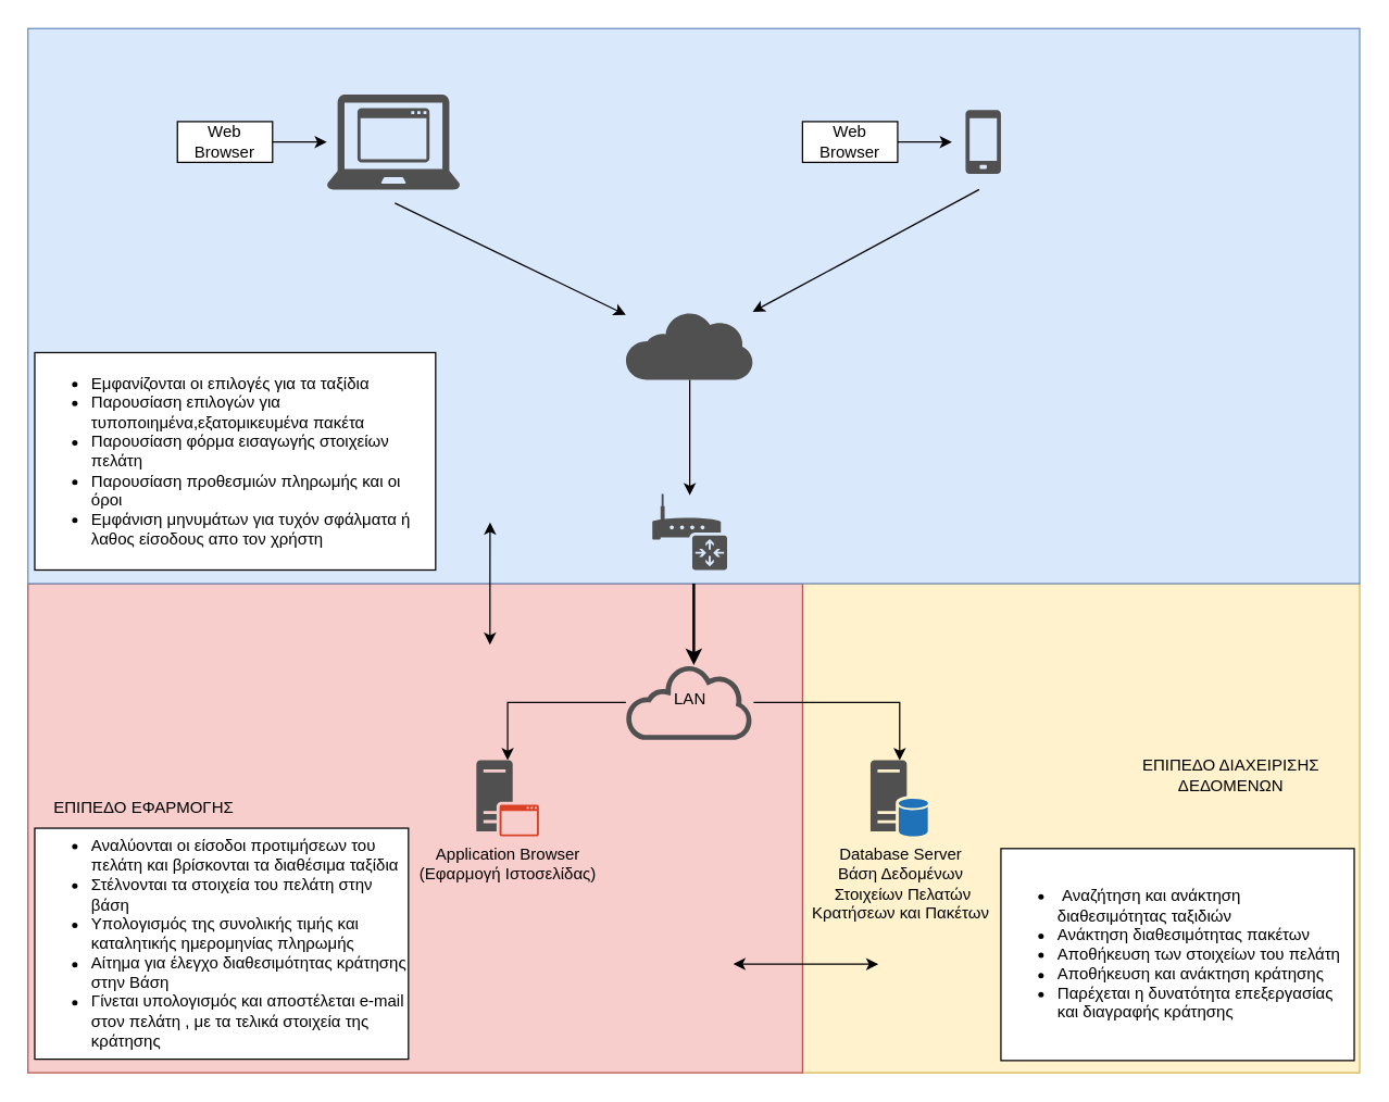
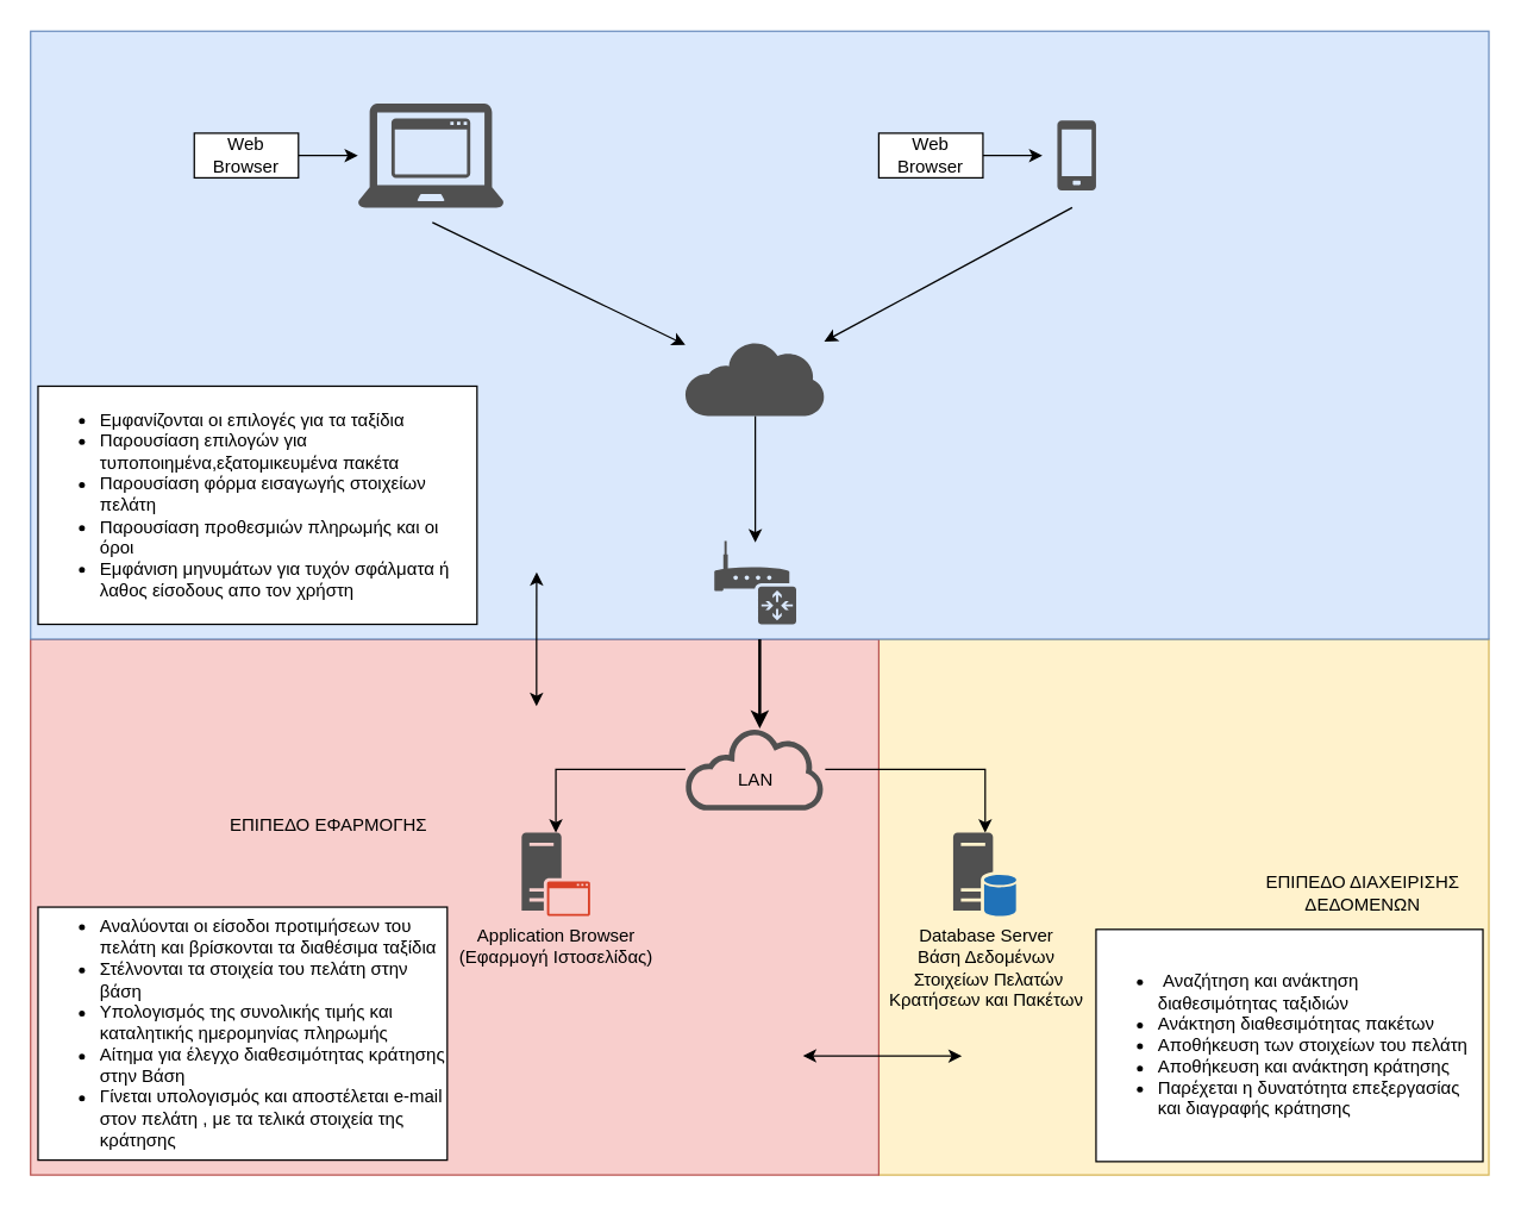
- <mxCell id="20" value="LAN" style="text;html=1;align=center;verticalAlign=middle;resizable=0;points=[];autosize=1;strokeColor=none;fillColor=none;" parent="1" vertex="1"><mxGeometry x="482" y="499" width="50" height="30" as="geometry" /></mxCell>
+ <mxCell id="20" value="LAN" style="text;html=1;align=center;verticalAlign=middle;resizable=0;points=[];autosize=1;strokeColor=none;fillColor=none;" parent="1" vertex="1"><mxGeometry x="482" y="509" width="50" height="30" as="geometry" /></mxCell>
- <mxCell id="27" value="ΕΠΙΠΕΔΟ ΔΙΑΧΕΙΡΙΣΗΣ&lt;br&gt;ΔΕΔΟΜΕΝΩΝ" style="text;html=1;align=center;verticalAlign=middle;resizable=0;points=[];autosize=1;strokeColor=none;fillColor=none;" parent="1" vertex="1"><mxGeometry x="830" y="550" width="150" height="40" as="geometry" /></mxCell>
+ <mxCell id="27" value="ΕΠΙΠΕΔΟ ΔΙΑΧΕΙΡΙΣΗΣ&lt;br&gt;ΔΕΔΟΜΕΝΩΝ" style="text;html=1;align=center;verticalAlign=middle;resizable=0;points=[];autosize=1;strokeColor=none;fillColor=none;" parent="1" vertex="1"><mxGeometry x="840" y="580" width="150" height="40" as="geometry" /></mxCell>
- <mxCell id="25" value="ΕΠΙΠΕΔΟ ΕΦΑΡΜΟΓΗΣ" style="text;html=1;align=center;verticalAlign=middle;resizable=0;points=[];autosize=1;strokeColor=none;fillColor=none;" parent="1" vertex="1"><mxGeometry x="25" y="579" width="160" height="30" as="geometry" /></mxCell>
+ <mxCell id="25" value="ΕΠΙΠΕΔΟ ΕΦΑΡΜΟΓΗΣ" style="text;html=1;align=center;verticalAlign=middle;resizable=0;points=[];autosize=1;strokeColor=none;fillColor=none;" parent="1" vertex="1"><mxGeometry x="140" y="539" width="160" height="30" as="geometry" /></mxCell>
